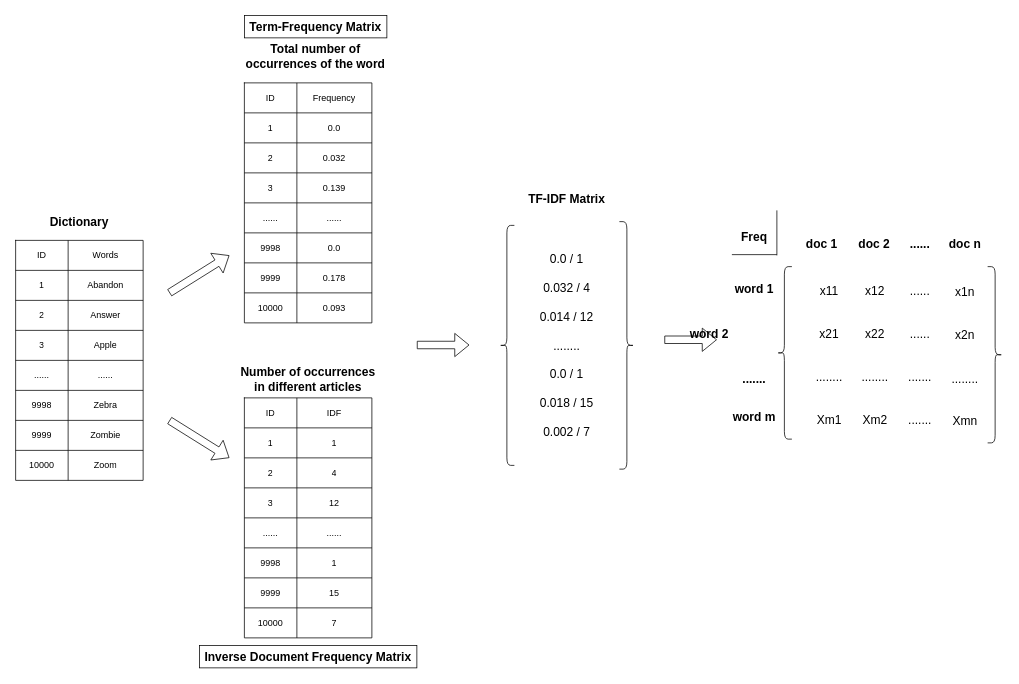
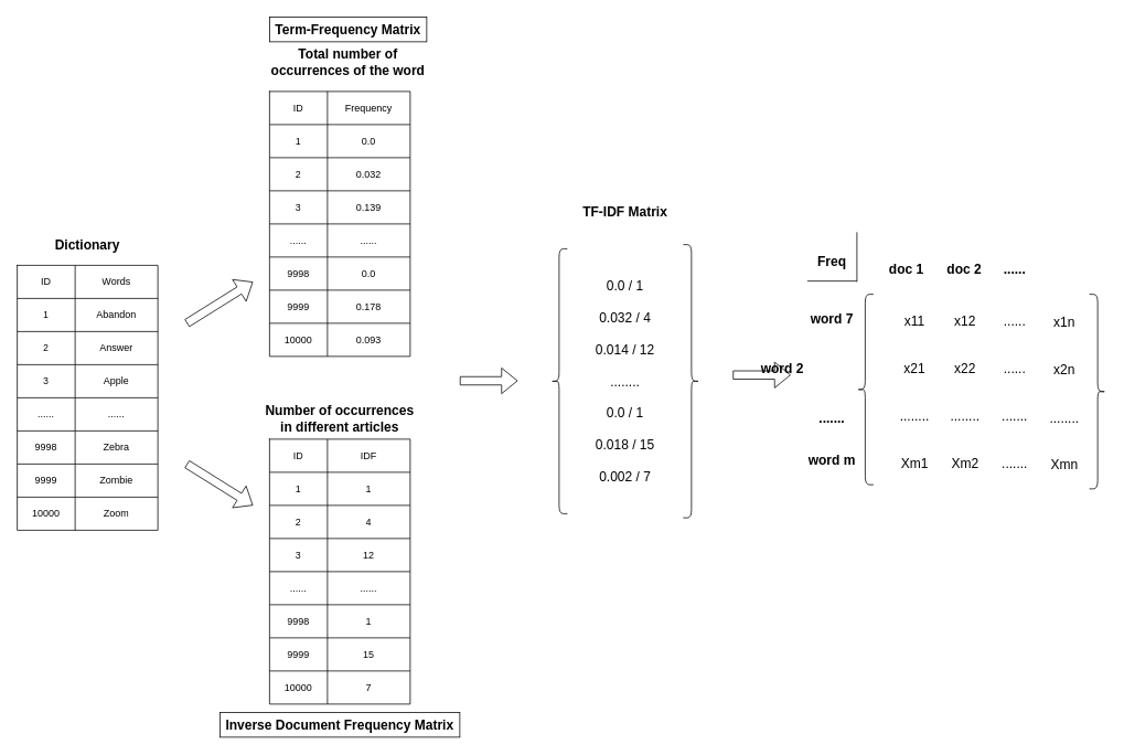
- <mxCell id="66" value="TF-IDF Matrix" style="text;html=1;strokeColor=none;fillColor=none;align=center;verticalAlign=middle;whiteSpace=wrap;rounded=0;fontSize=16;fontStyle=1" parent="1" vertex="1"><mxGeometry x="660" y="250" width="190" height="30" as="geometry" /></mxCell>
+ <mxCell id="66" value="TF-IDF Matrix" style="text;html=1;strokeColor=none;fillColor=none;align=center;verticalAlign=middle;whiteSpace=wrap;rounded=0;fontSize=16;fontStyle=1" parent="1" vertex="1"><mxGeometry x="660" y="240" width="190" height="30" as="geometry" /></mxCell>
- <mxCell id="70" value="doc n" style="text;html=1;strokeColor=none;fillColor=none;align=center;verticalAlign=middle;whiteSpace=wrap;rounded=0;fontSize=16;fontStyle=1" parent="1" vertex="1"><mxGeometry x="1256" y="310" width="60" height="30" as="geometry" /></mxCell>
- <mxCell id="71" value="word 1" style="text;html=1;strokeColor=none;fillColor=none;align=center;verticalAlign=middle;whiteSpace=wrap;rounded=0;fontSize=16;fontStyle=1" parent="1" vertex="1"><mxGeometry x="975" y="370" width="60" height="30" as="geometry" /></mxCell>
+ <mxCell id="71" value="word 7" style="text;html=1;strokeColor=none;fillColor=none;align=center;verticalAlign=middle;whiteSpace=wrap;rounded=0;fontSize=16;fontStyle=1" parent="1" vertex="1"><mxGeometry x="975" y="370" width="60" height="30" as="geometry" /></mxCell>
